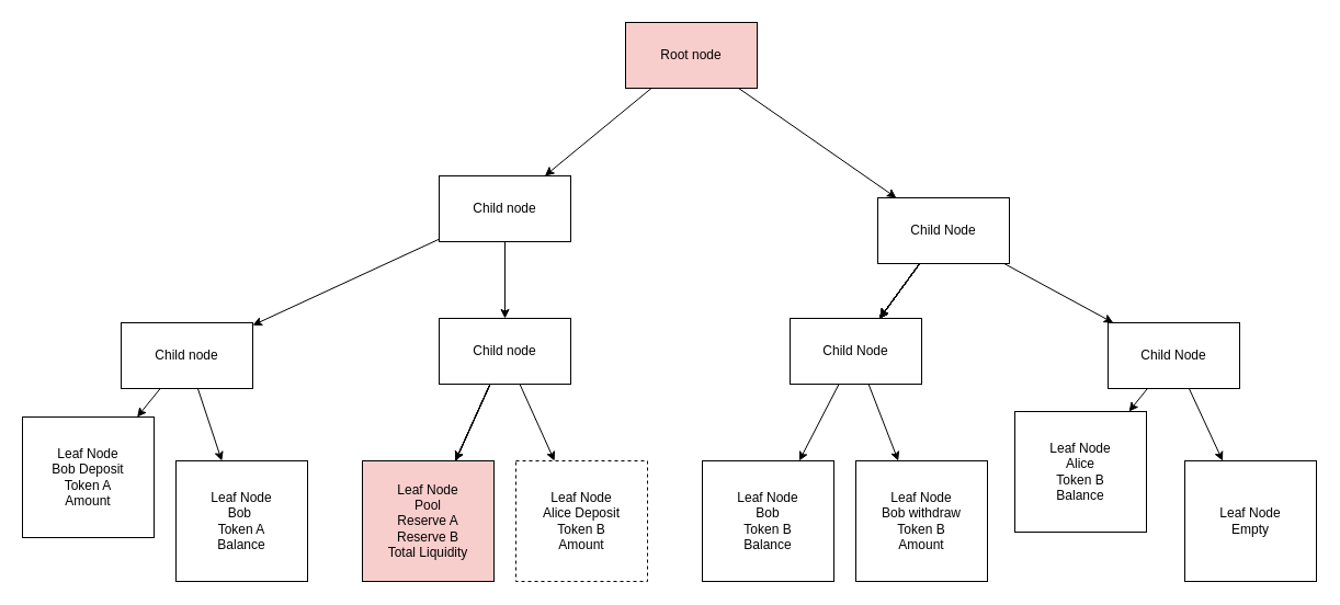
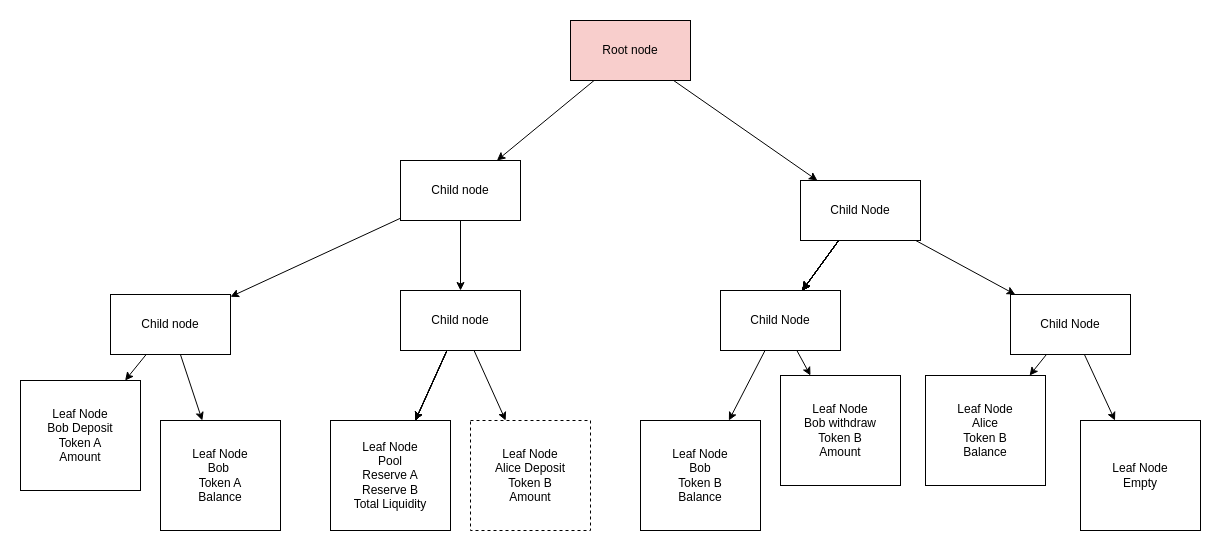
- <mxCell id="41" value="Leaf Node&lt;br&gt;Pool&lt;br&gt;Reserve A&lt;br&gt;Reserve B&lt;br&gt;Total Liquidity" style="rounded=0;whiteSpace=wrap;html=1;fillColor=#f8cecc;" vertex="1" parent="1"><mxGeometry x="330" y="420" width="120" height="110" as="geometry" /></mxCell>
+ <mxCell id="41" value="Leaf Node&lt;br&gt;Pool&lt;br&gt;Reserve A&lt;br&gt;Reserve B&lt;br&gt;Total Liquidity" style="rounded=0;whiteSpace=wrap;html=1;" vertex="1" parent="1"><mxGeometry x="330" y="420" width="120" height="110" as="geometry" /></mxCell>
- <mxCell id="43" value="Leaf Node&lt;br&gt;Bob withdraw&lt;br&gt;Token B&lt;br&gt;Amount" style="rounded=0;whiteSpace=wrap;html=1;" vertex="1" parent="1"><mxGeometry x="780" y="420" width="120" height="110" as="geometry" /></mxCell>
+ <mxCell id="43" value="Leaf Node&lt;br&gt;Bob withdraw&lt;br&gt;Token B&lt;br&gt;Amount" style="rounded=0;whiteSpace=wrap;html=1;" vertex="1" parent="1"><mxGeometry x="780" y="375" width="120" height="110" as="geometry" /></mxCell>
